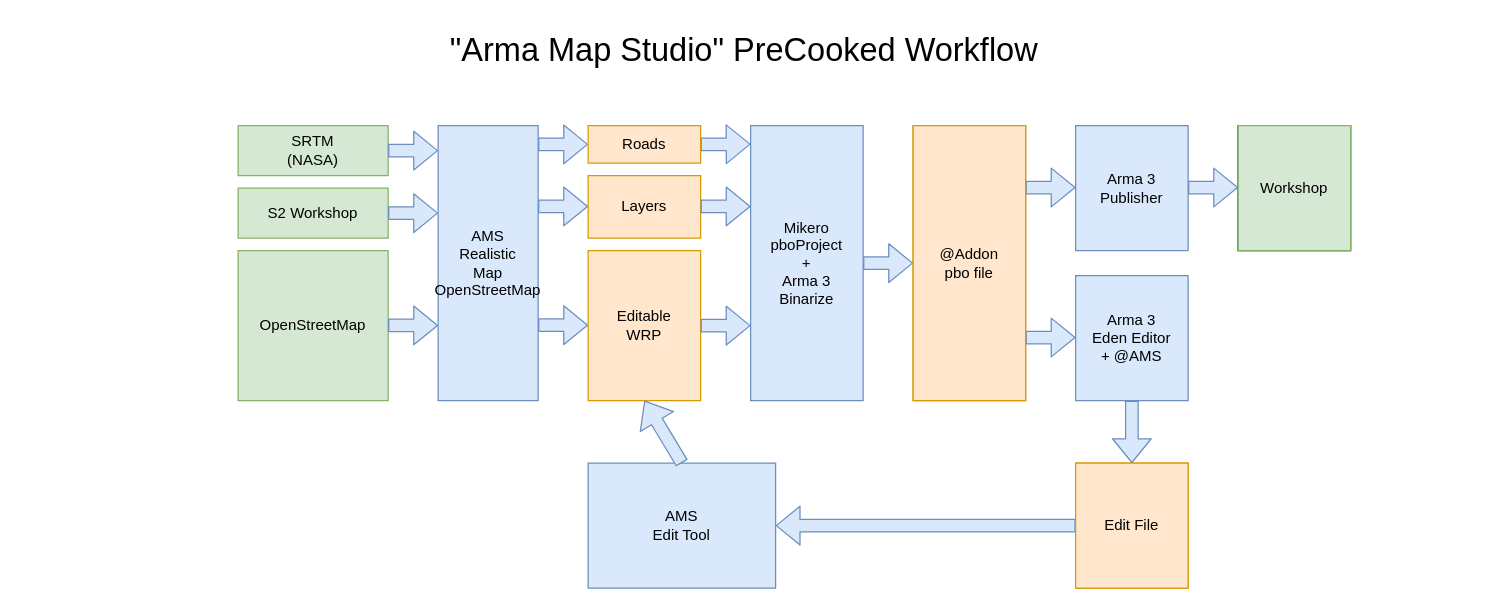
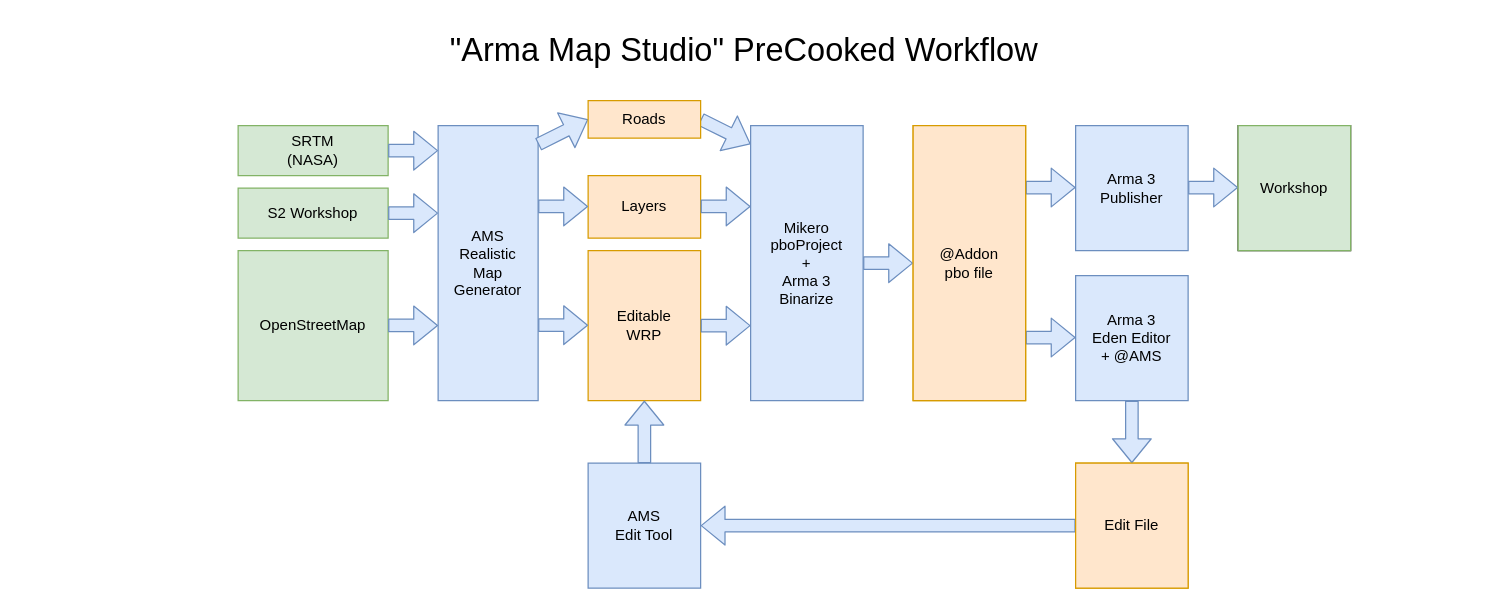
- <mxCell id="36" value="Roads" style="rounded=0;whiteSpace=wrap;html=1;fillColor=#ffe6cc;strokeColor=#d79b00;" parent="1" vertex="1"><mxGeometry x="470" y="100" width="90" height="30" as="geometry" /></mxCell>
+ <mxCell id="36" value="Roads" style="rounded=0;whiteSpace=wrap;html=1;fillColor=#ffe6cc;strokeColor=#d79b00;" parent="1" vertex="1"><mxGeometry x="470" y="80" width="90" height="30" as="geometry" /></mxCell>
- <mxCell id="5" value="&lt;div&gt;AMS&lt;br&gt;&lt;/div&gt;&lt;div&gt;Realistic&lt;/div&gt;&lt;div&gt;Map&lt;/div&gt;&lt;div&gt;OpenStreetMap&lt;br&gt;&lt;/div&gt;" style="rounded=0;whiteSpace=wrap;html=1;labelBackgroundColor=none;fillColor=#dae8fc;strokeColor=#6c8ebf;" parent="1" vertex="1"><mxGeometry x="350" y="100" width="80" height="220" as="geometry" /></mxCell>
+ <mxCell id="5" value="&lt;div&gt;AMS&lt;br&gt;&lt;/div&gt;&lt;div&gt;Realistic&lt;/div&gt;&lt;div&gt;Map&lt;/div&gt;&lt;div&gt;Generator&lt;br&gt;&lt;/div&gt;" style="rounded=0;whiteSpace=wrap;html=1;labelBackgroundColor=none;fillColor=#dae8fc;strokeColor=#6c8ebf;" parent="1" vertex="1"><mxGeometry x="350" y="100" width="80" height="220" as="geometry" /></mxCell>
- <mxCell id="27" value="&lt;div&gt;AMS&lt;/div&gt;Edit Tool" style="rounded=0;whiteSpace=wrap;html=1;labelBackgroundColor=none;fillColor=#dae8fc;strokeColor=#6c8ebf;" parent="1" vertex="1"><mxGeometry x="470" y="370" width="150" height="100" as="geometry" /></mxCell>
+ <mxCell id="27" value="&lt;div&gt;AMS&lt;/div&gt;Edit Tool" style="rounded=0;whiteSpace=wrap;html=1;labelBackgroundColor=none;fillColor=#dae8fc;strokeColor=#6c8ebf;" parent="1" vertex="1"><mxGeometry x="470" y="370" width="90" height="100" as="geometry" /></mxCell>
